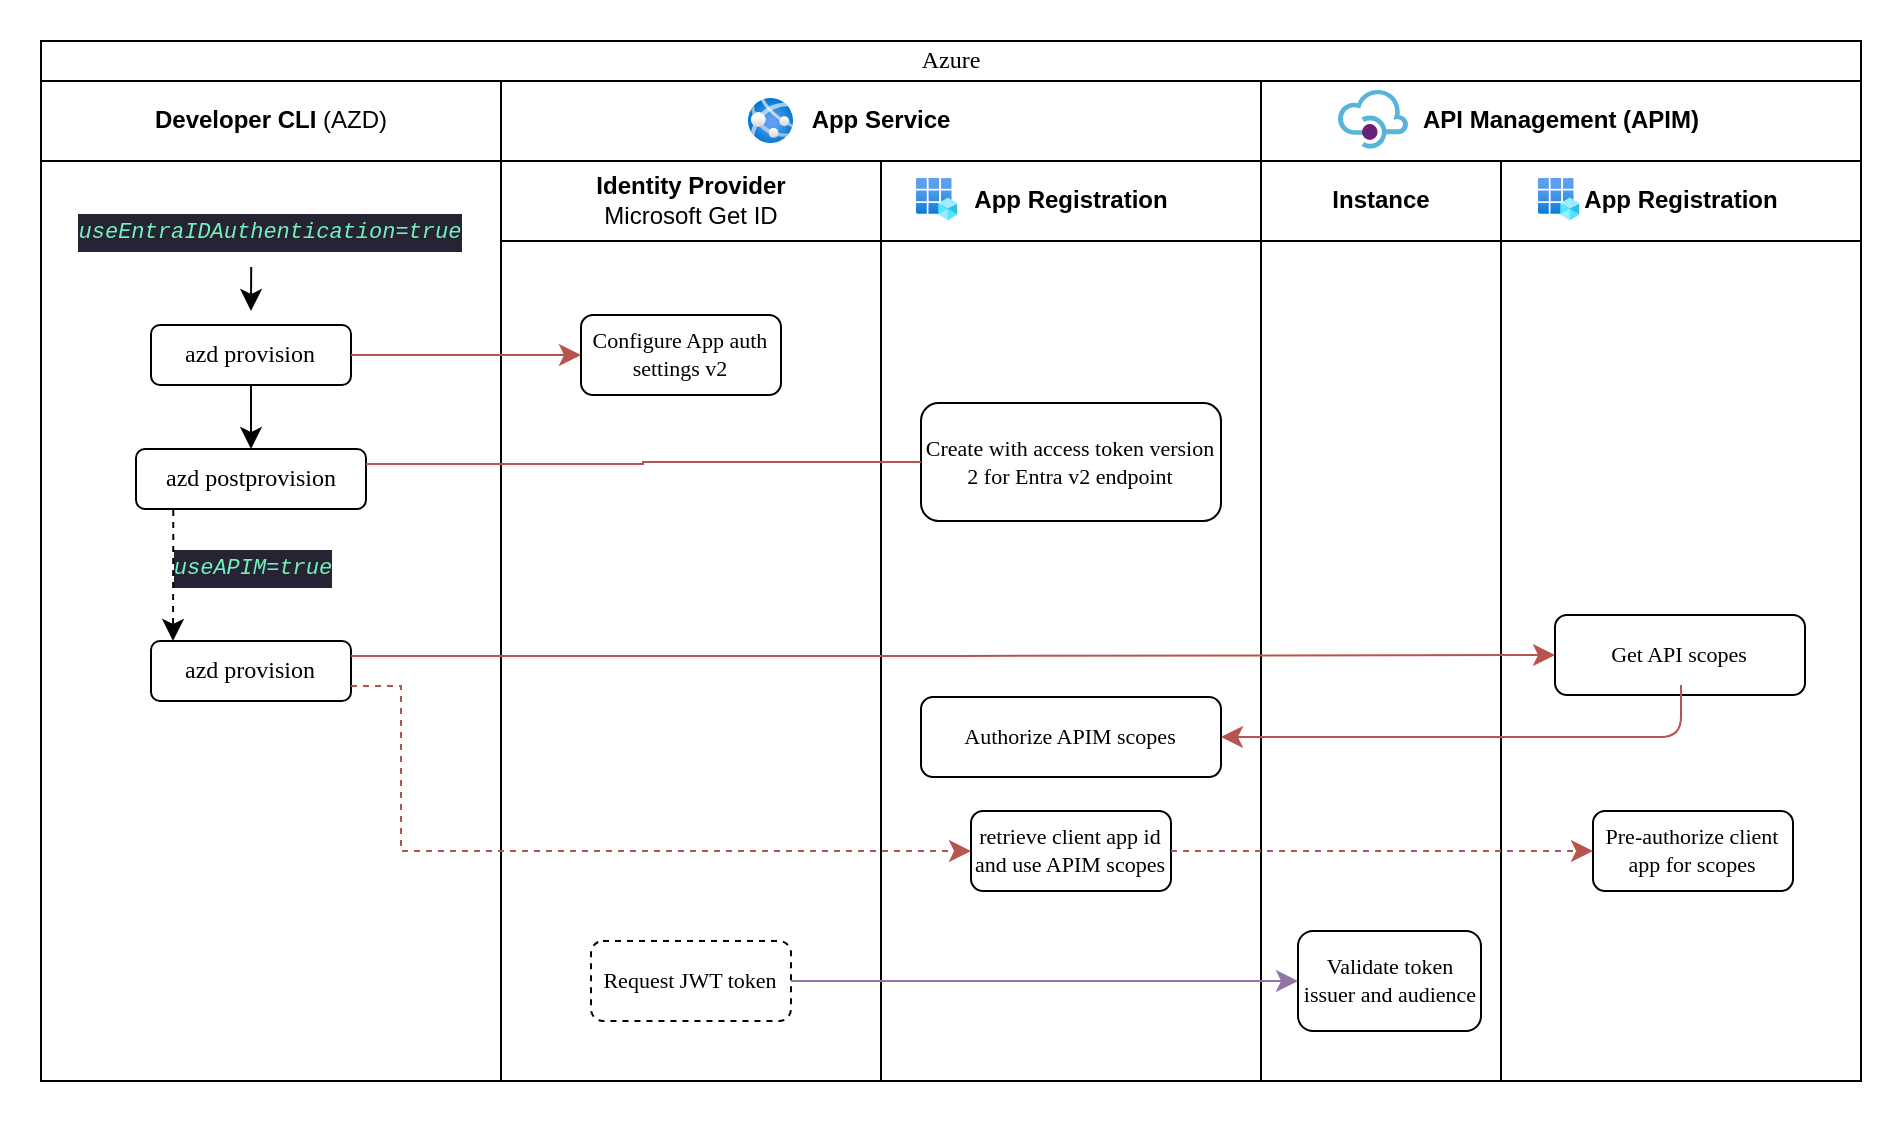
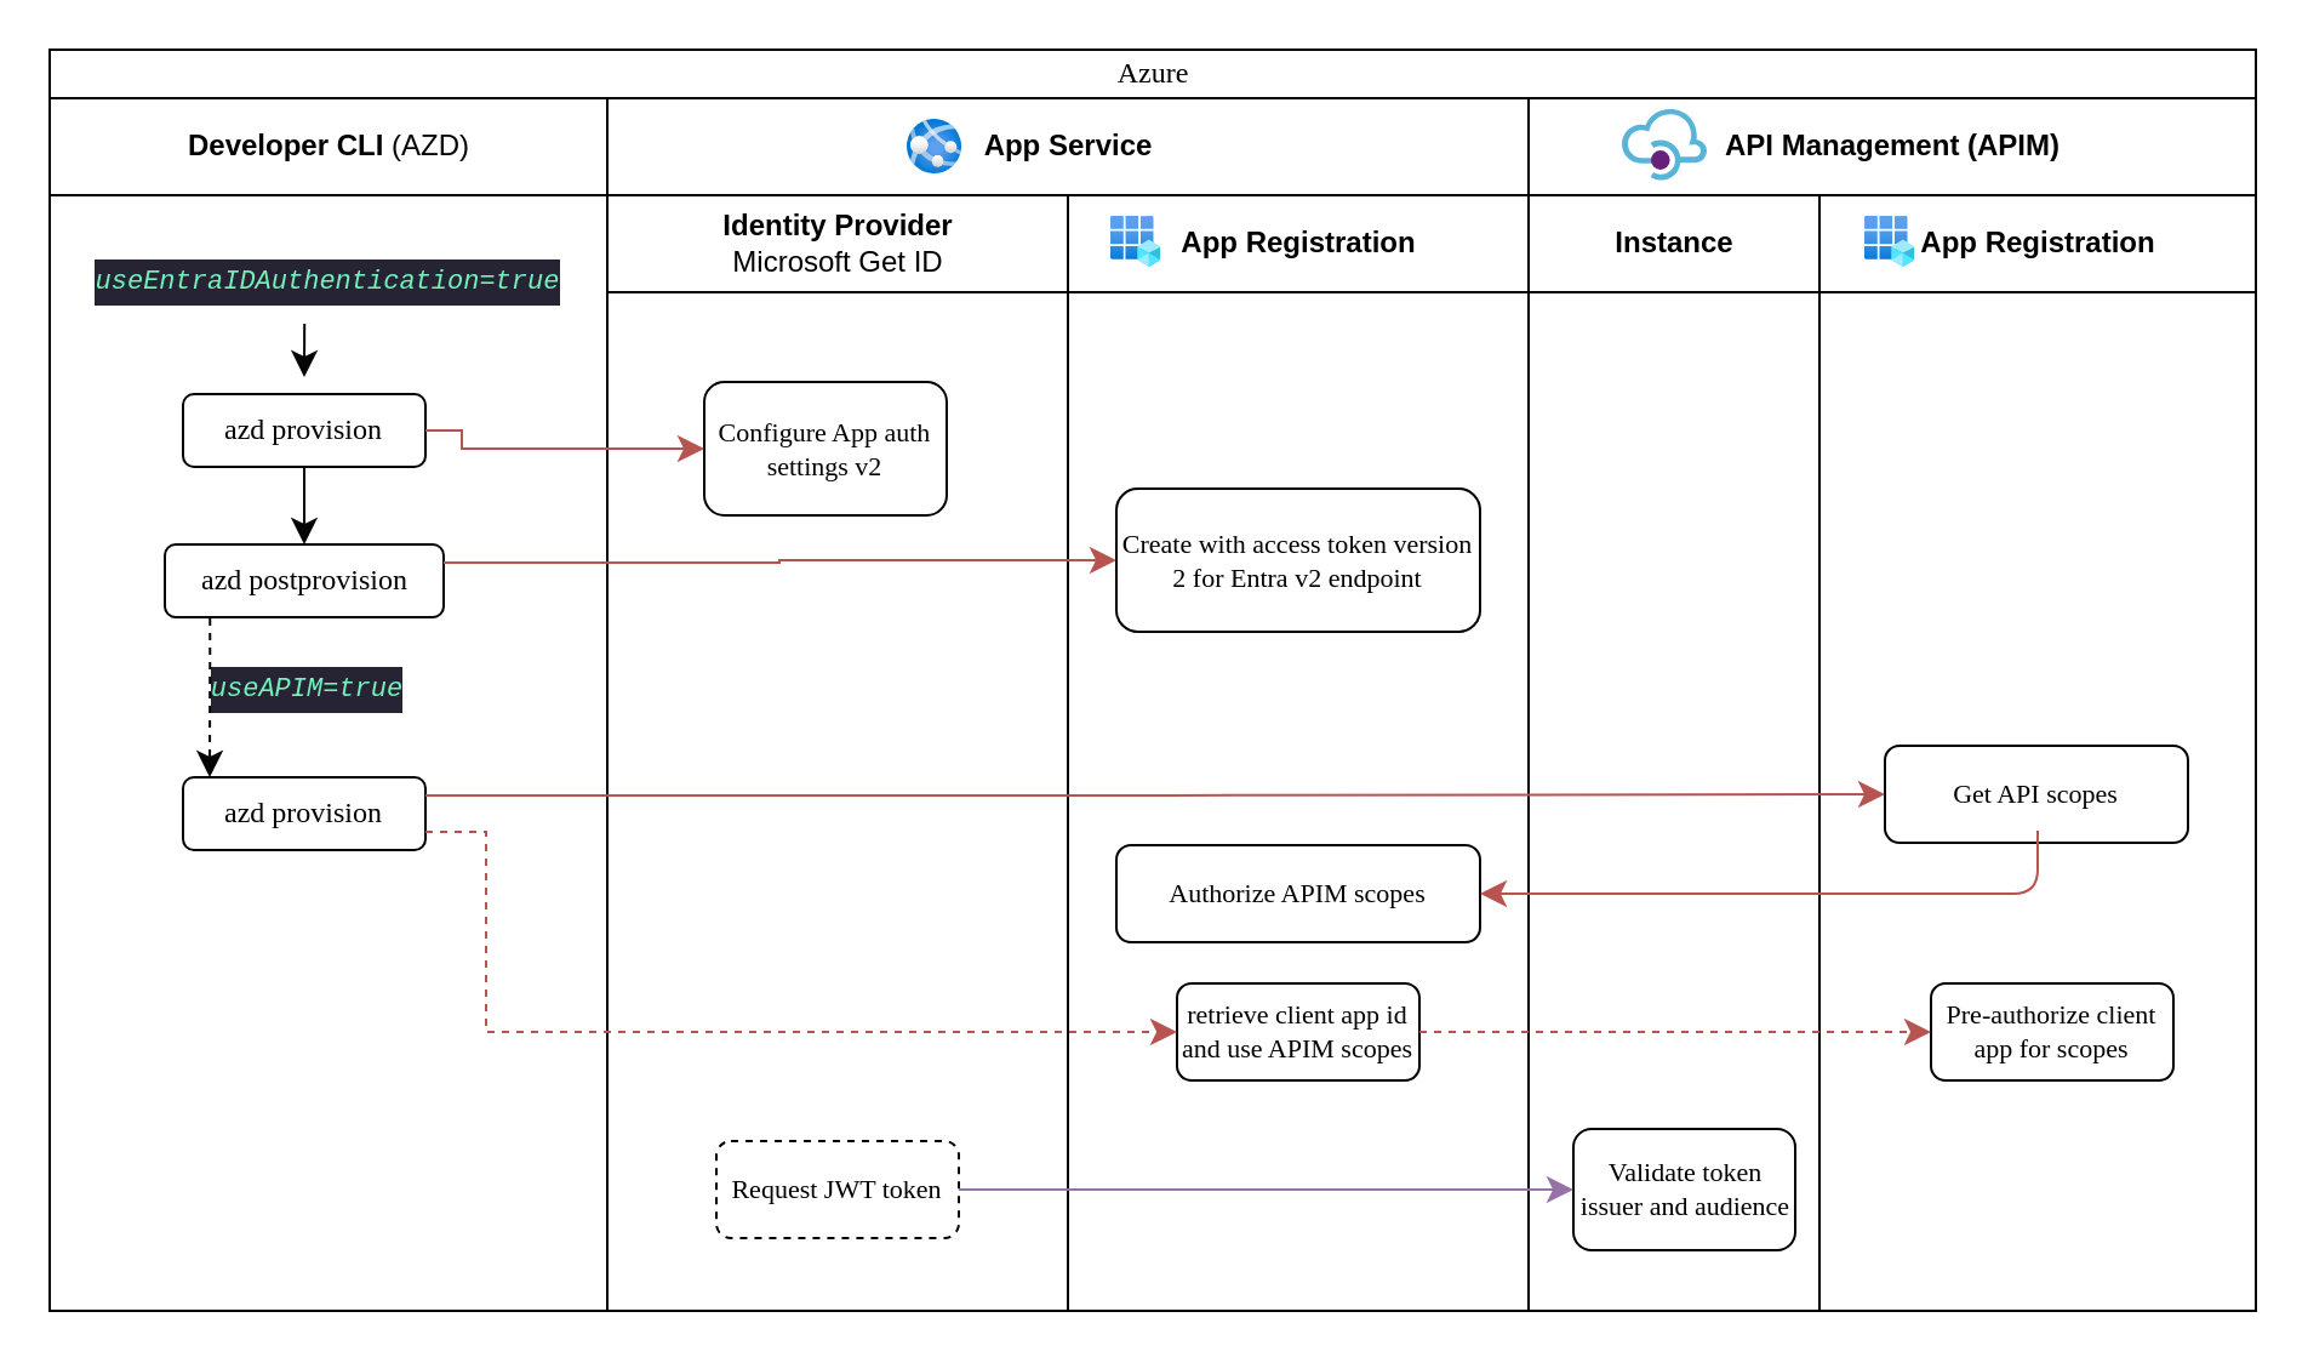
- <mxCell id="16" value="&lt;font style=&quot;font-size: 11px;&quot;&gt;Configure App auth settings v2&lt;/font&gt;" style="rounded=1;whiteSpace=wrap;html=1;shadow=0;labelBackgroundColor=none;strokeWidth=1;fontFamily=Verdana;fontSize=8;align=center;" vertex="1" parent="14"><mxGeometry x="40" y="77" width="100" height="40" as="geometry" /></mxCell>
+ <mxCell id="16" value="&lt;font style=&quot;font-size: 11px;&quot;&gt;Configure App auth settings v2&lt;/font&gt;" style="rounded=1;whiteSpace=wrap;html=1;shadow=0;labelBackgroundColor=none;strokeWidth=1;fontFamily=Verdana;fontSize=8;align=center;" vertex="1" parent="14"><mxGeometry x="40" y="77" width="100" height="55" as="geometry" /></mxCell>
- <mxCell id="33" value="" style="edgeStyle=elbowEdgeStyle;elbow=horizontal;endArrow=none;html=1;curved=0;rounded=0;endSize=8;startSize=8;exitX=1;exitY=0.25;exitDx=0;exitDy=0;fillColor=#f8cecc;strokeColor=#b85450;entryX=0;entryY=0.5;entryDx=0;entryDy=0;" edge="1" parent="2" source="6" target="20"><mxGeometry width="50" height="50" relative="1" as="geometry"><mxPoint x="710" y="270" as="sourcePoint" /><mxPoint x="419" y="200" as="targetPoint" /></mxGeometry></mxCell>
+ <mxCell id="33" value="" style="edgeStyle=elbowEdgeStyle;elbow=horizontal;endArrow=classic;html=1;curved=0;rounded=0;endSize=8;startSize=8;exitX=1;exitY=0.25;exitDx=0;exitDy=0;fillColor=#f8cecc;strokeColor=#b85450;entryX=0;entryY=0.5;entryDx=0;entryDy=0;" edge="1" parent="2" source="6" target="20"><mxGeometry width="50" height="50" relative="1" as="geometry"><mxPoint x="710" y="270" as="sourcePoint" /><mxPoint x="419" y="200" as="targetPoint" /></mxGeometry></mxCell>
